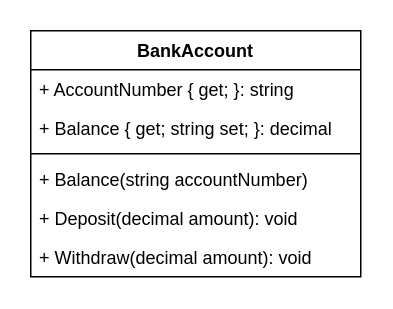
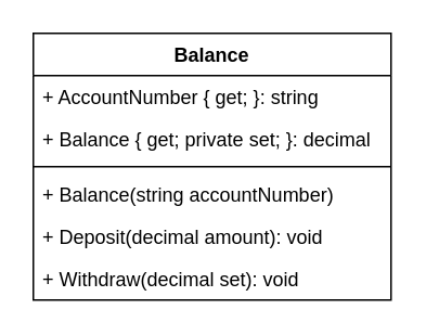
- <mxCell id="2" value="BankAccount" style="swimlane;fontStyle=1;align=center;verticalAlign=top;childLayout=stackLayout;horizontal=1;startSize=26;horizontalStack=0;resizeParent=1;resizeParentMax=0;resizeLast=0;collapsible=1;marginBottom=0;fillColor=none;" parent="1" vertex="1"><mxGeometry x="20" y="20" width="220" height="164" as="geometry" /></mxCell>
+ <mxCell id="2" value="Balance" style="swimlane;fontStyle=1;align=center;verticalAlign=top;childLayout=stackLayout;horizontal=1;startSize=26;horizontalStack=0;resizeParent=1;resizeParentMax=0;resizeLast=0;collapsible=1;marginBottom=0;fillColor=none;" parent="1" vertex="1"><mxGeometry x="20" y="20" width="220" height="164" as="geometry" /></mxCell>
- <mxCell id="4" value="+ Balance { get; string set; }: decimal" style="text;strokeColor=none;fillColor=none;align=left;verticalAlign=top;spacingLeft=4;spacingRight=4;overflow=hidden;rotatable=0;points=[[0,0.5],[1,0.5]];portConstraint=eastwest;" parent="2" vertex="1"><mxGeometry y="52" width="220" height="26" as="geometry" /></mxCell>
+ <mxCell id="4" value="+ Balance { get; private set; }: decimal" style="text;strokeColor=none;fillColor=none;align=left;verticalAlign=top;spacingLeft=4;spacingRight=4;overflow=hidden;rotatable=0;points=[[0,0.5],[1,0.5]];portConstraint=eastwest;" parent="2" vertex="1"><mxGeometry y="52" width="220" height="26" as="geometry" /></mxCell>
- <mxCell id="8" value="+ Withdraw(decimal amount): void" style="text;strokeColor=none;fillColor=none;align=left;verticalAlign=top;spacingLeft=4;spacingRight=4;overflow=hidden;rotatable=0;points=[[0,0.5],[1,0.5]];portConstraint=eastwest;" parent="2" vertex="1"><mxGeometry y="138" width="220" height="26" as="geometry" /></mxCell>
+ <mxCell id="8" value="+ Withdraw(decimal set): void" style="text;strokeColor=none;fillColor=none;align=left;verticalAlign=top;spacingLeft=4;spacingRight=4;overflow=hidden;rotatable=0;points=[[0,0.5],[1,0.5]];portConstraint=eastwest;" parent="2" vertex="1"><mxGeometry y="138" width="220" height="26" as="geometry" /></mxCell>
